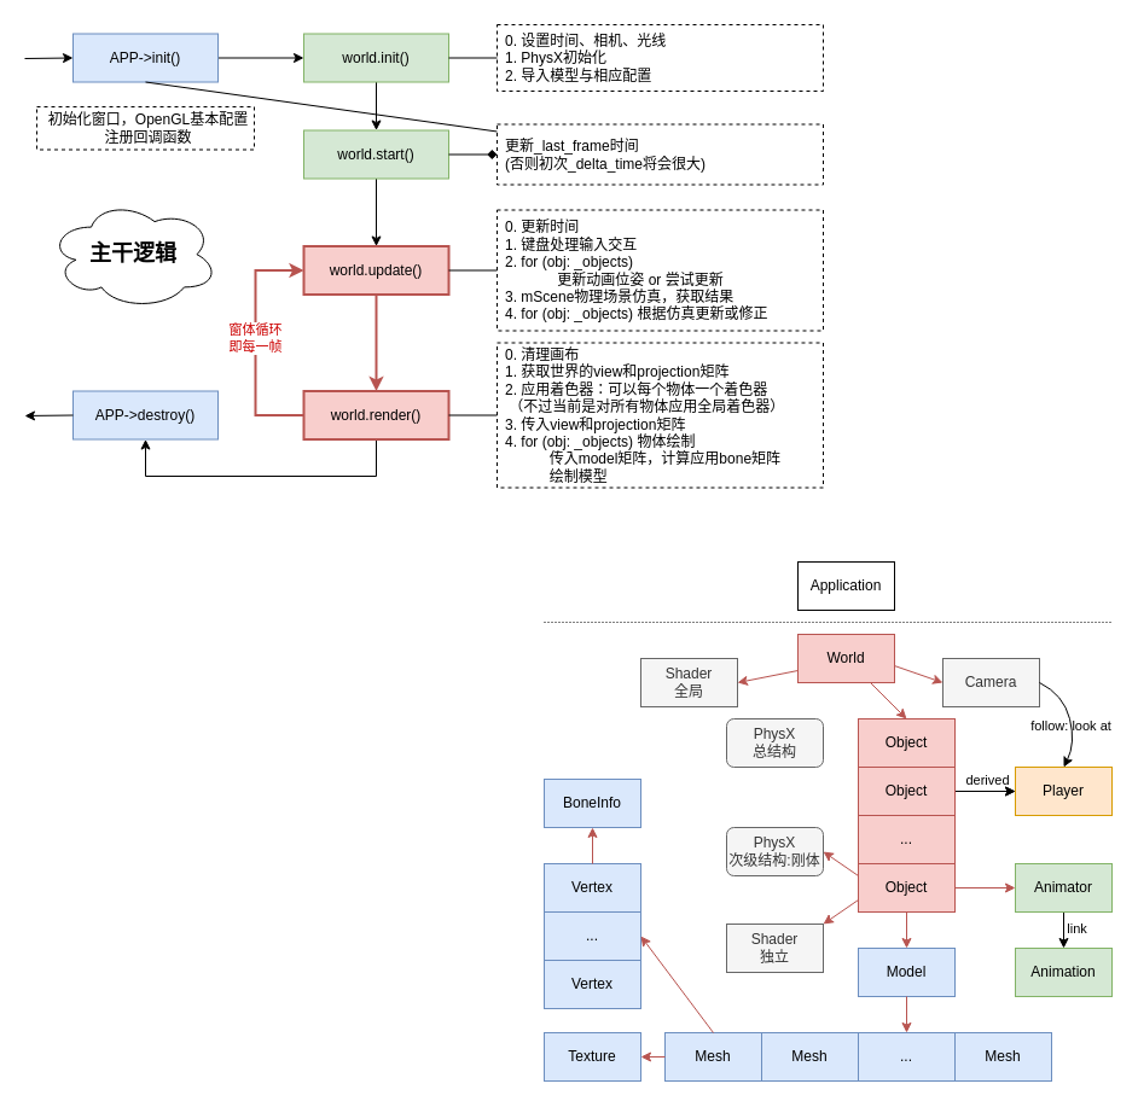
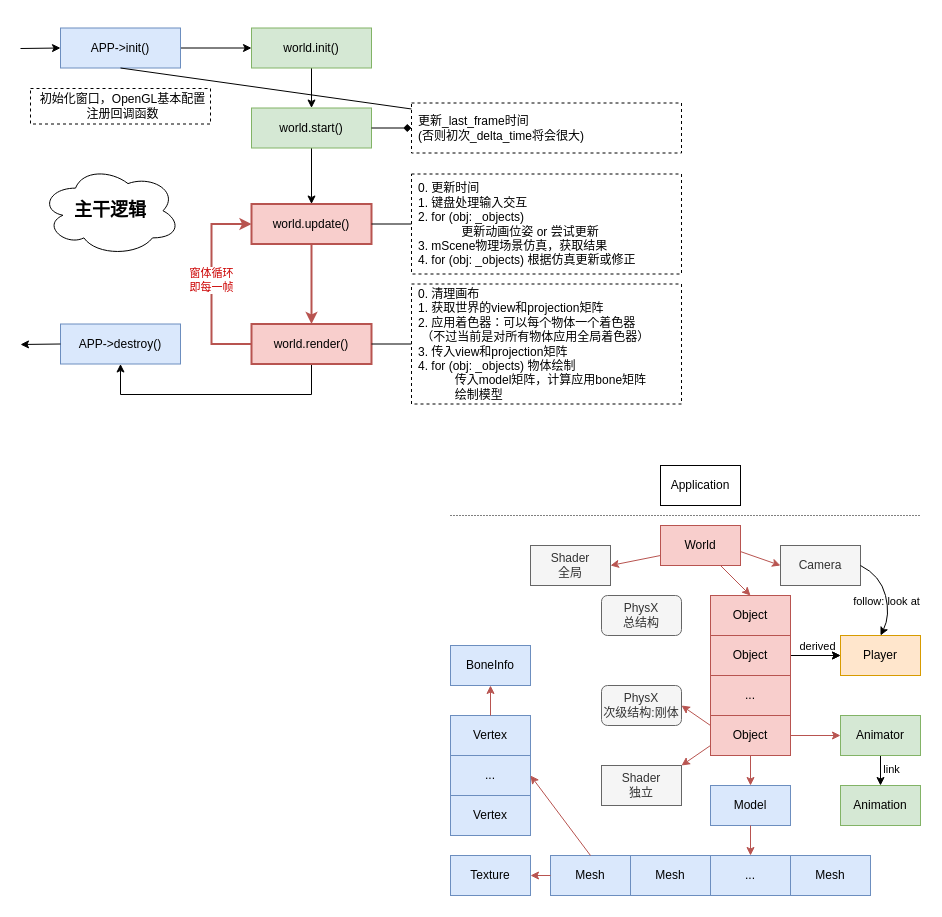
- <mxCell id="22" value="" style="endArrow=none;html=1;rounded=0;entryX=0;entryY=0.5;entryDx=0;entryDy=0;exitX=1;exitY=0.5;exitDx=0;exitDy=0;" edge="1" parent="1" source="3" target="11"><mxGeometry width="50" height="50" relative="1" as="geometry"><mxPoint x="381" y="137.5" as="sourcePoint" /><mxPoint x="421" y="137.5" as="targetPoint" /></mxGeometry></mxCell>
- <mxCell id="11" value="&lt;div&gt;0. 设置时间、相机、光线&lt;/div&gt;1. PhysX初始化&lt;div&gt;2. 导入模型与相应配置&lt;/div&gt;" style="rounded=0;whiteSpace=wrap;html=1;dashed=1;align=left;spacingLeft=5;" vertex="1" parent="1"><mxGeometry x="411" y="20" width="270" height="55" as="geometry" /></mxCell>
